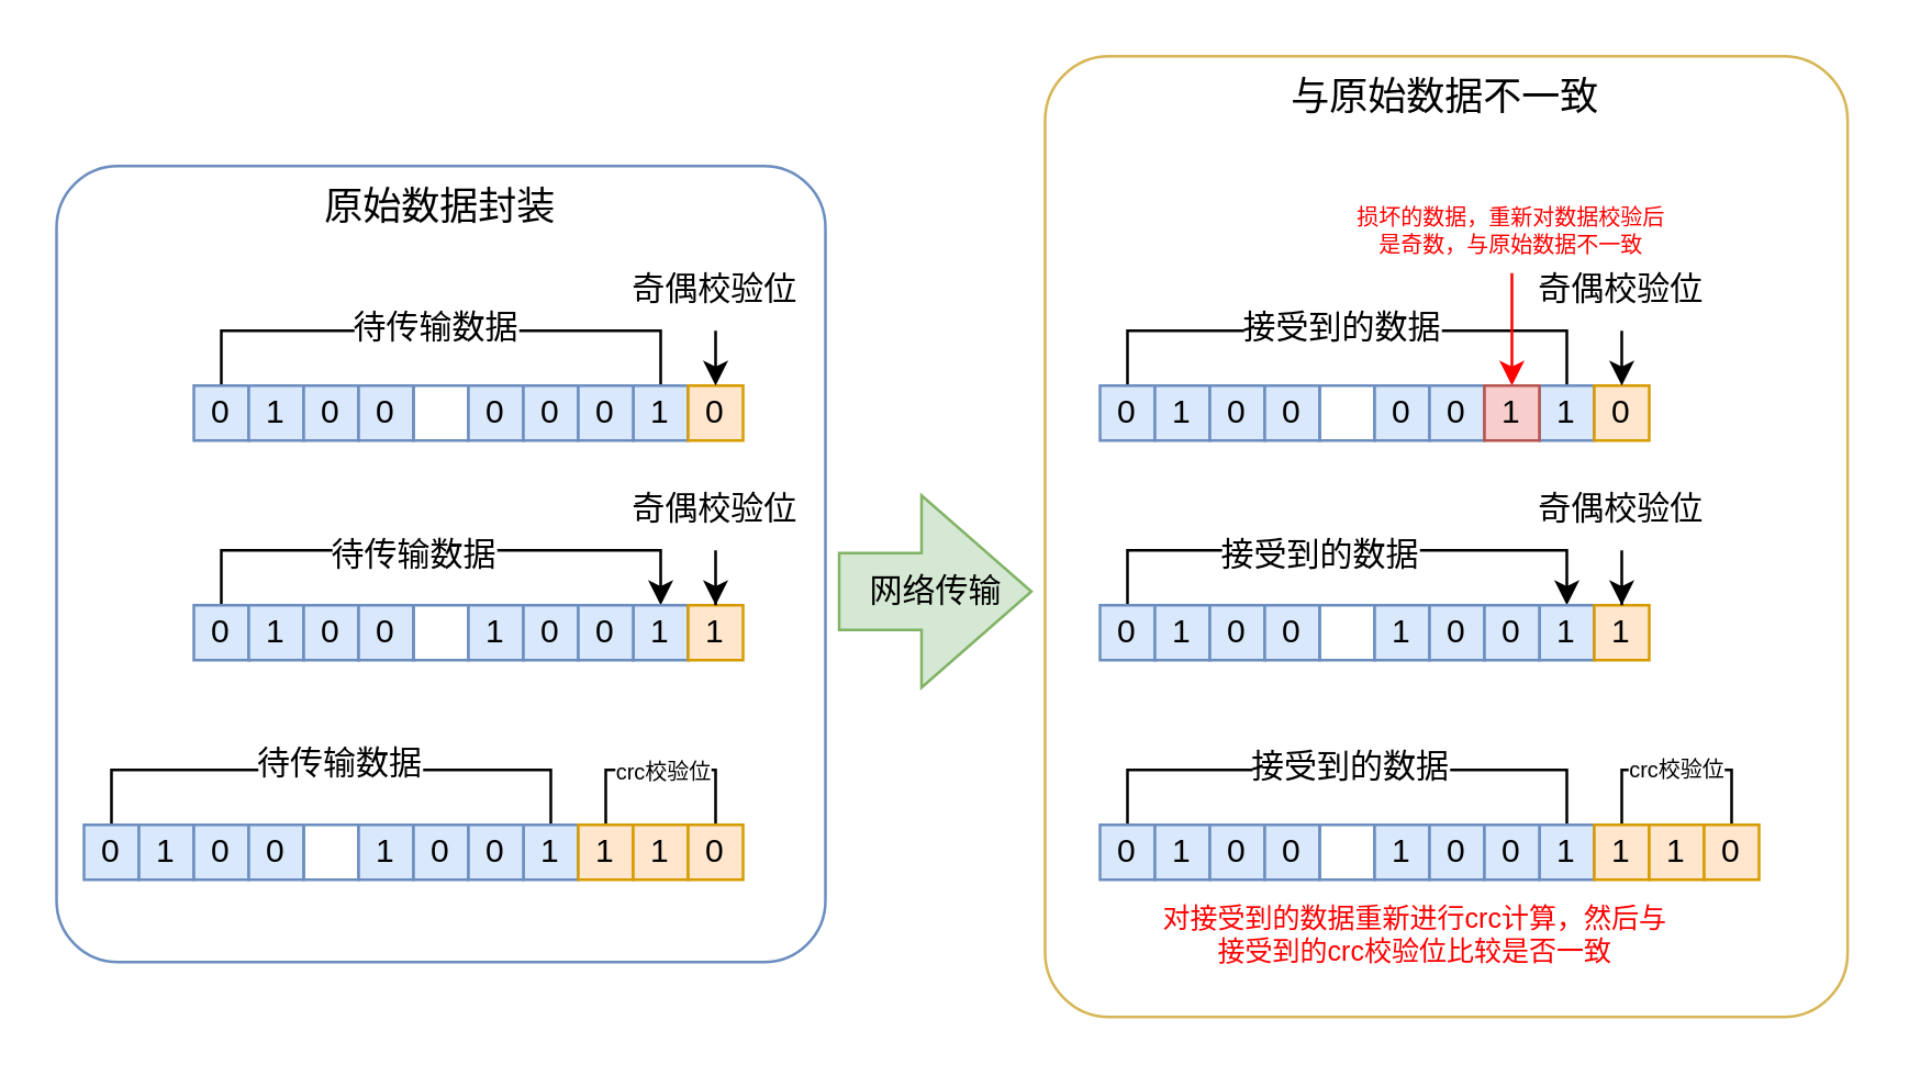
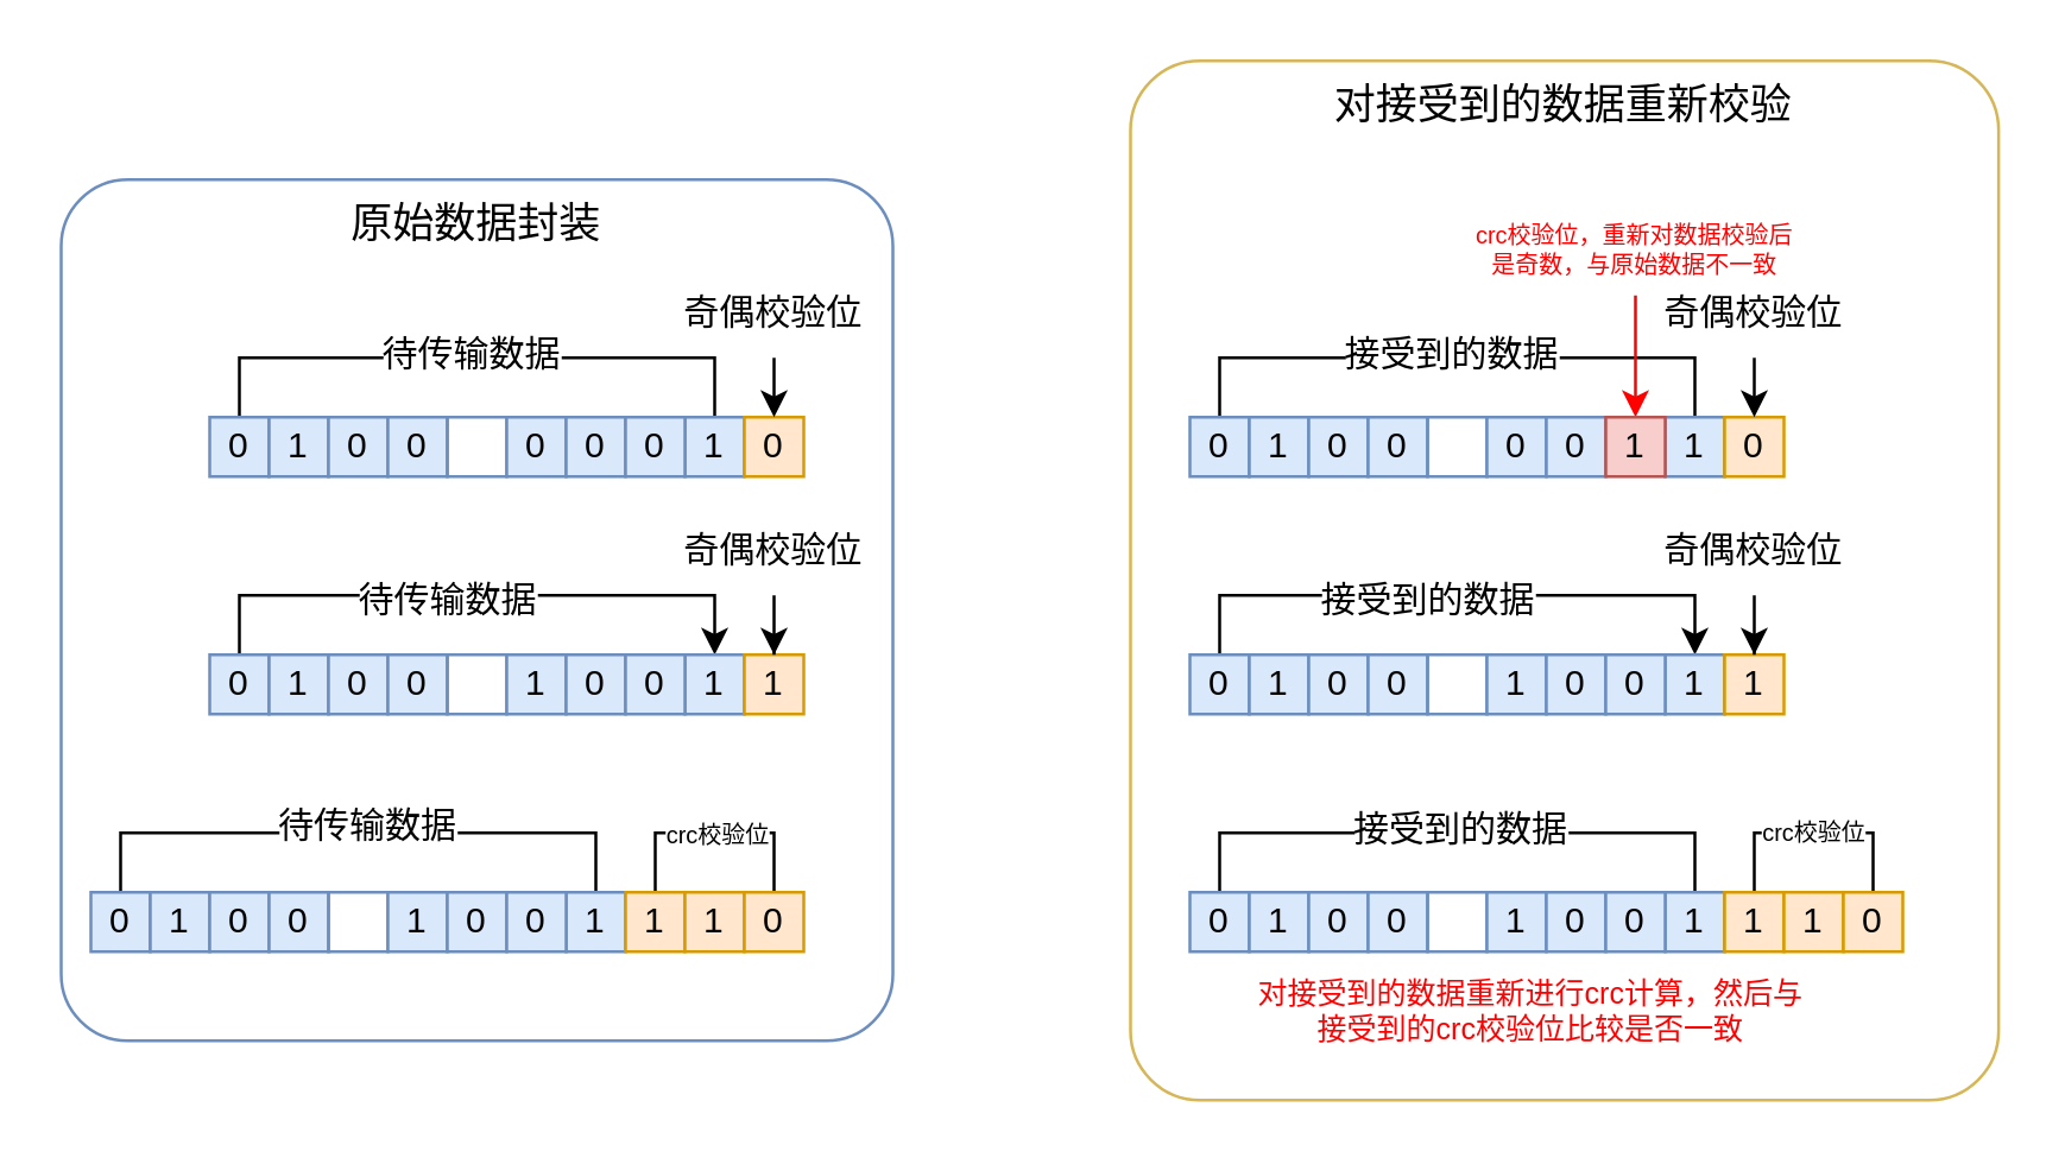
- <mxCell id="62" value="与原始数据不一致" style="rounded=1;whiteSpace=wrap;html=1;fontSize=14;verticalAlign=top;arcSize=8;fillColor=none;strokeColor=#d6b656;" vertex="1" parent="1"><mxGeometry x="380" y="20" width="292.25" height="350" as="geometry" /></mxCell>
+ <mxCell id="62" value="对接受到的数据重新校验" style="rounded=1;whiteSpace=wrap;html=1;fontSize=14;verticalAlign=top;arcSize=8;fillColor=none;strokeColor=#d6b656;" vertex="1" parent="1"><mxGeometry x="380" y="20" width="292.25" height="350" as="geometry" /></mxCell>
- <mxCell id="94" value="损坏的数据，重新对数据校验后&lt;br&gt;是奇数，与原始数据不一致" style="text;html=1;strokeColor=none;fillColor=none;align=center;verticalAlign=middle;whiteSpace=wrap;rounded=0;fontSize=8;fontColor=#FF0000;" vertex="1" parent="1"><mxGeometry x="445" y="69" width="210" height="30" as="geometry" /></mxCell>
+ <mxCell id="94" value="crc校验位，重新对数据校验后&lt;br&gt;是奇数，与原始数据不一致" style="text;html=1;strokeColor=none;fillColor=none;align=center;verticalAlign=middle;whiteSpace=wrap;rounded=0;fontSize=8;fontColor=#FF0000;" vertex="1" parent="1"><mxGeometry x="445" y="69" width="210" height="30" as="geometry" /></mxCell>
- <mxCell id="59" value="网络传输" style="html=1;shadow=0;dashed=0;align=center;verticalAlign=middle;shape=mxgraph.arrows2.arrow;dy=0.6;dx=40;notch=0;strokeColor=#82b366;fillColor=#d5e8d4;" vertex="1" parent="1"><mxGeometry x="305" y="180" width="70" height="70" as="geometry" /></mxCell>
